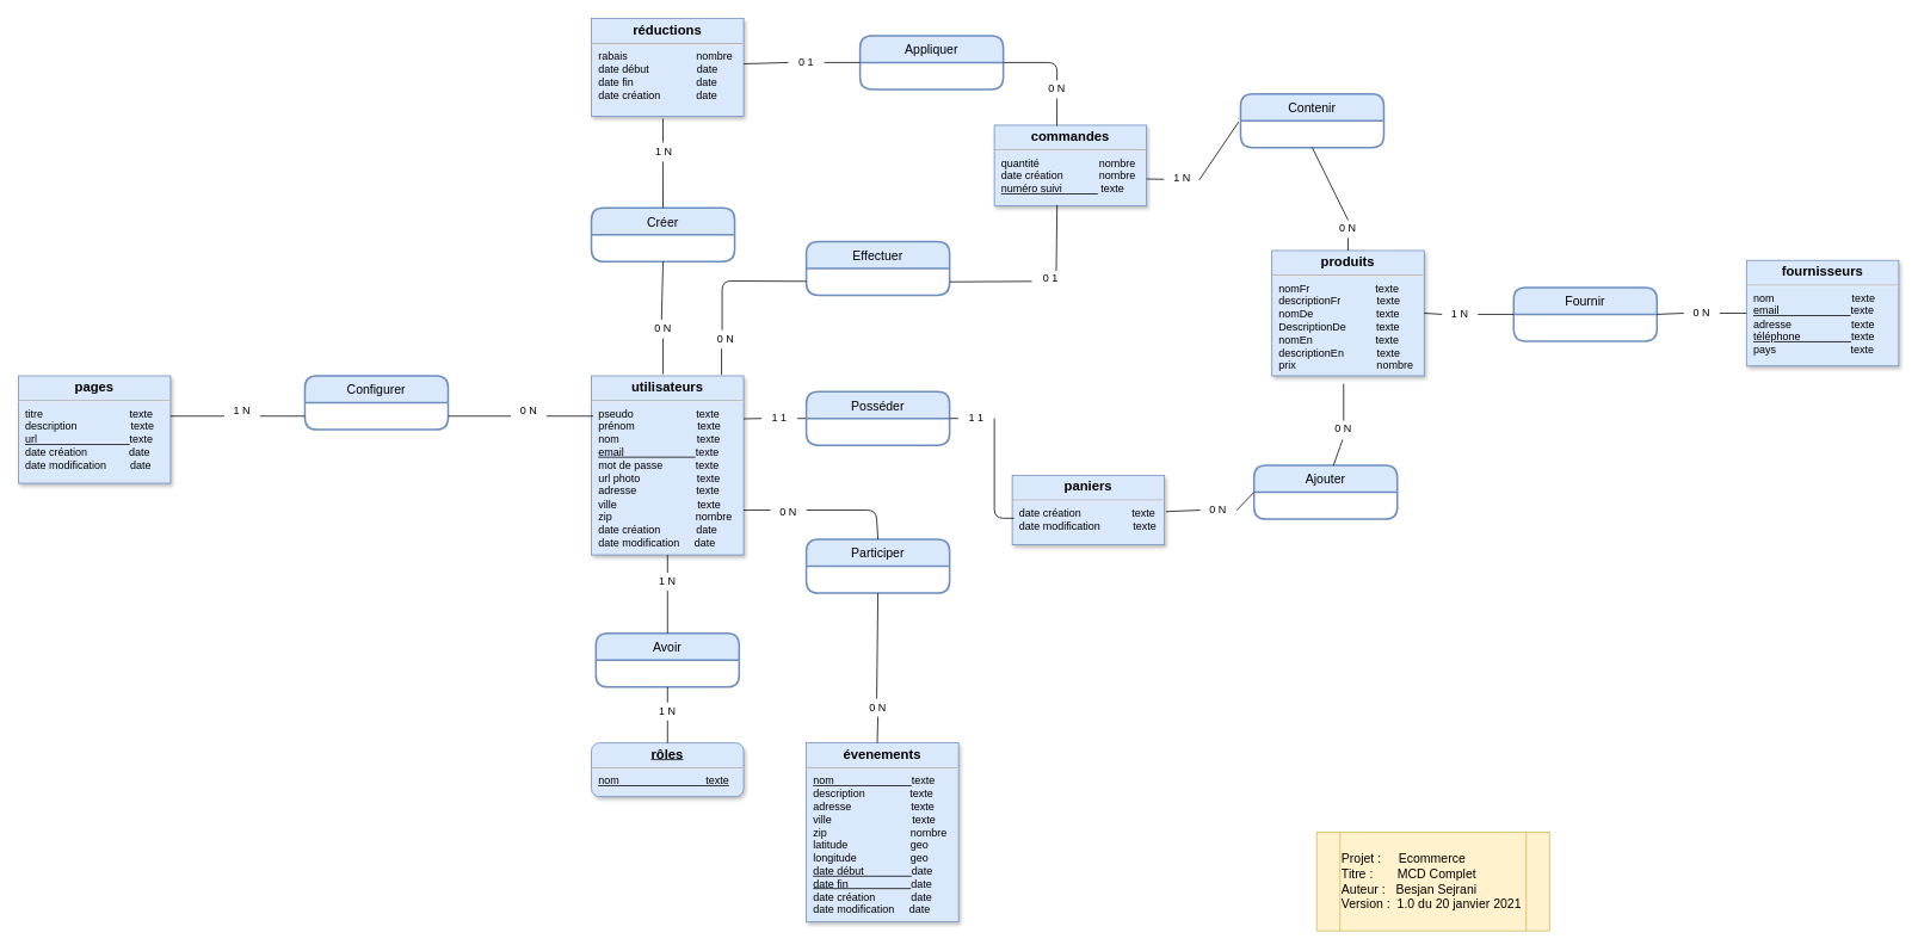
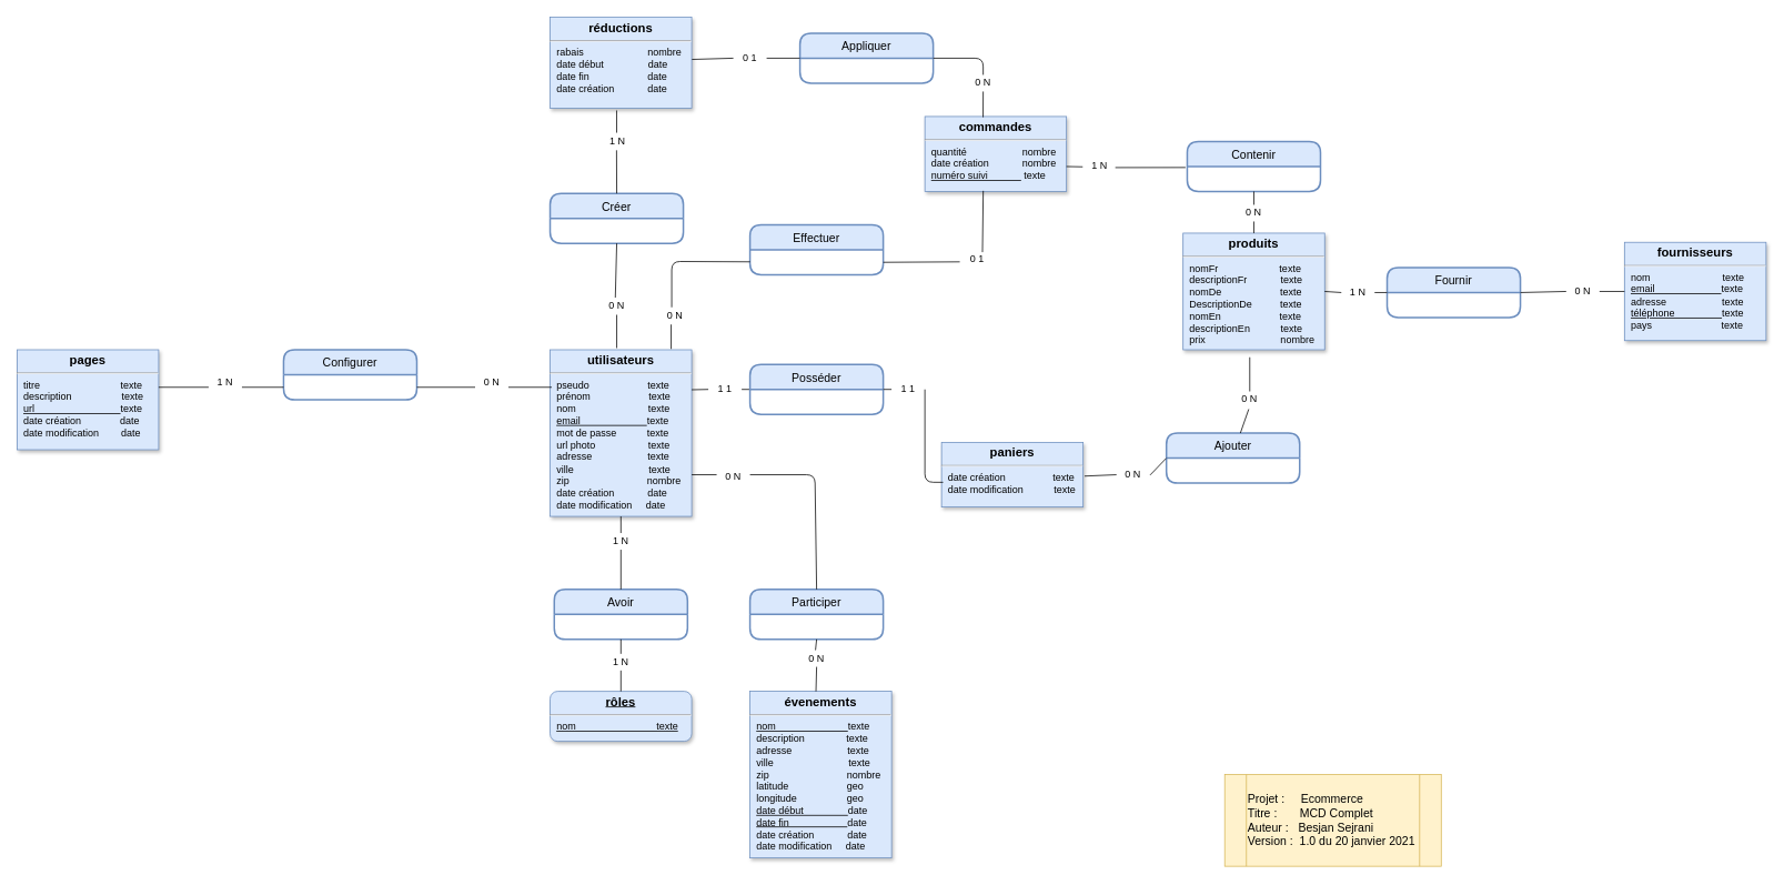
- <mxCell id="49" value="Contenir" style="swimlane;childLayout=stackLayout;horizontal=1;startSize=30;horizontalStack=0;rounded=1;fontSize=14;fontStyle=0;strokeWidth=2;resizeParent=0;resizeLast=1;shadow=0;dashed=0;align=center;fillColor=#dae8fc;strokeColor=#6c8ebf;" parent="1" vertex="1"><mxGeometry x="1385" y="104.2" width="160" height="60" as="geometry" /></mxCell>
+ <mxCell id="49" value="Contenir" style="swimlane;childLayout=stackLayout;horizontal=1;startSize=30;horizontalStack=0;rounded=1;fontSize=14;fontStyle=0;strokeWidth=2;resizeParent=0;resizeLast=1;shadow=0;dashed=0;align=center;fillColor=#dae8fc;strokeColor=#6c8ebf;" parent="1" vertex="1"><mxGeometry x="1425" y="169.2" width="160" height="60" as="geometry" /></mxCell>
- <mxCell id="75" value="Fournir" style="swimlane;childLayout=stackLayout;horizontal=1;startSize=30;horizontalStack=0;rounded=1;fontSize=14;fontStyle=0;strokeWidth=2;resizeParent=0;resizeLast=1;shadow=0;dashed=0;align=center;fillColor=#dae8fc;strokeColor=#6c8ebf;" parent="1" vertex="1"><mxGeometry x="1690" y="320.5" width="160" height="60" as="geometry" /></mxCell>
+ <mxCell id="75" value="Fournir" style="swimlane;childLayout=stackLayout;horizontal=1;startSize=30;horizontalStack=0;rounded=1;fontSize=14;fontStyle=0;strokeWidth=2;resizeParent=0;resizeLast=1;shadow=0;dashed=0;align=center;fillColor=#dae8fc;strokeColor=#6c8ebf;" parent="1" vertex="1"><mxGeometry x="1665" y="320.5" width="160" height="60" as="geometry" /></mxCell>
- <mxCell id="30" value="Participer" style="swimlane;childLayout=stackLayout;horizontal=1;startSize=30;horizontalStack=0;rounded=1;fontSize=14;fontStyle=0;strokeWidth=2;resizeParent=0;resizeLast=1;shadow=0;dashed=0;align=center;fillColor=#dae8fc;strokeColor=#6c8ebf;" parent="1" vertex="1"><mxGeometry x="900" y="601.8" width="160" height="60" as="geometry" /></mxCell>
+ <mxCell id="30" value="Participer" style="swimlane;childLayout=stackLayout;horizontal=1;startSize=30;horizontalStack=0;rounded=1;fontSize=14;fontStyle=0;strokeWidth=2;resizeParent=0;resizeLast=1;shadow=0;dashed=0;align=center;fillColor=#dae8fc;strokeColor=#6c8ebf;" parent="1" vertex="1"><mxGeometry x="900" y="706.8" width="160" height="60" as="geometry" /></mxCell>
